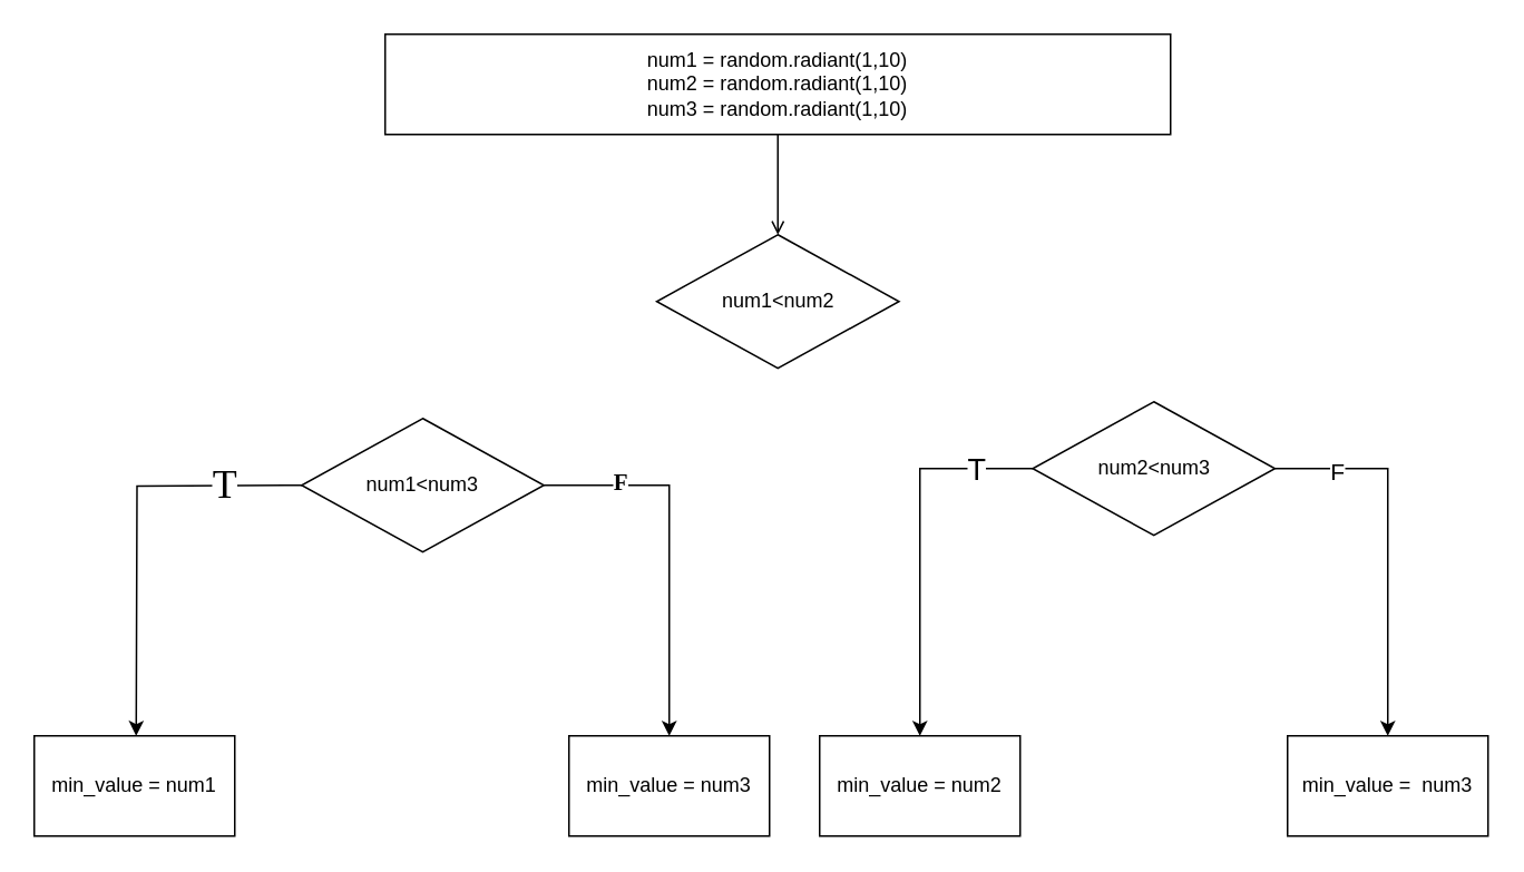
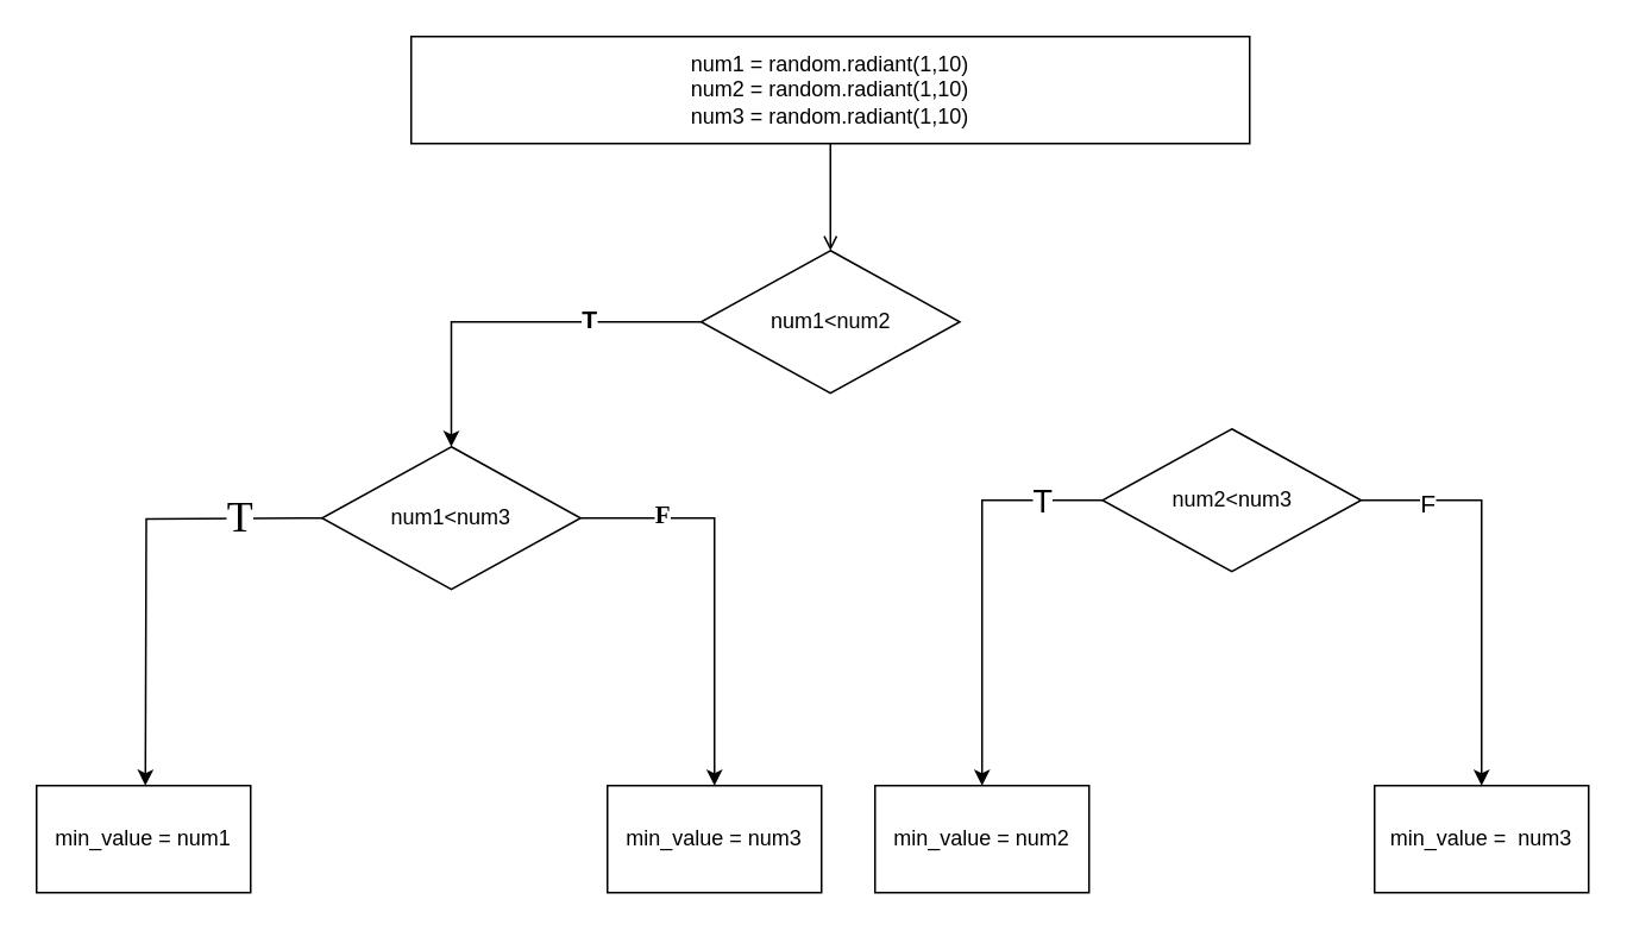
+ <mxCell id="4" value="" style="edgeStyle=orthogonalEdgeStyle;rounded=0;orthogonalLoop=1;jettySize=auto;html=1;" edge="1" parent="1" source="6" target="11"><mxGeometry relative="1" as="geometry" /></mxCell>
+ <mxCell id="5" value="&lt;b&gt;&lt;font style=&quot;font-size: 14px;&quot;&gt;T&lt;/font&gt;&lt;/b&gt;" style="edgeLabel;html=1;align=center;verticalAlign=middle;resizable=0;points=[];" vertex="1" connectable="0" parent="4"><mxGeometry x="-0.386" y="-2" relative="1" as="geometry"><mxPoint x="1" as="offset" /></mxGeometry></mxCell>
